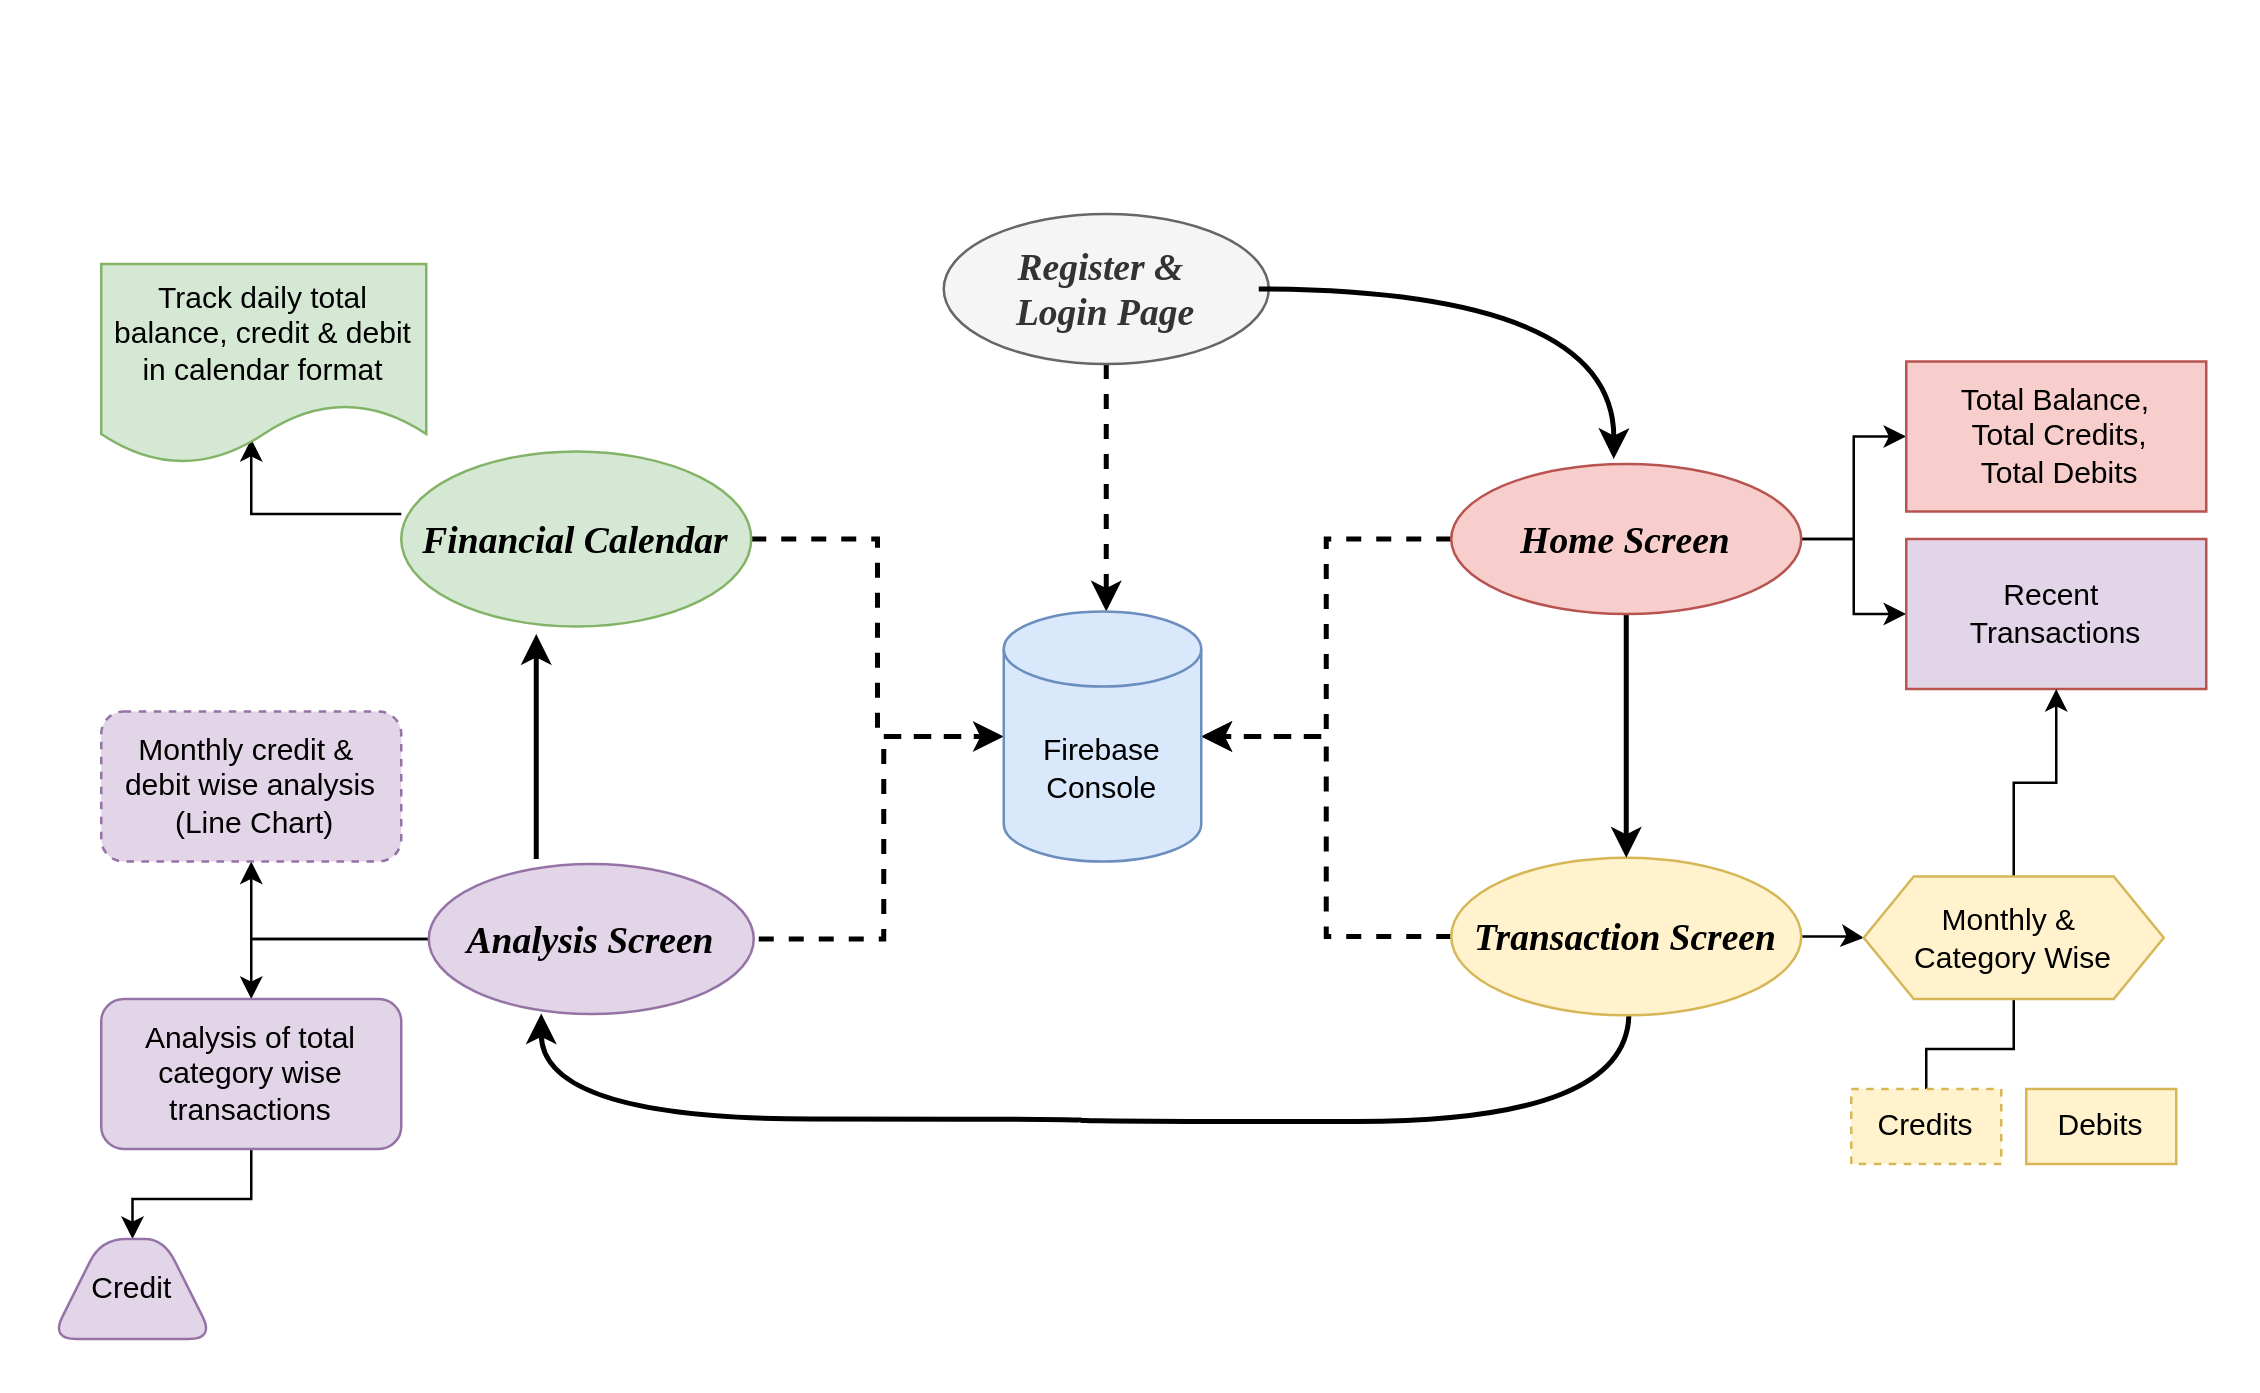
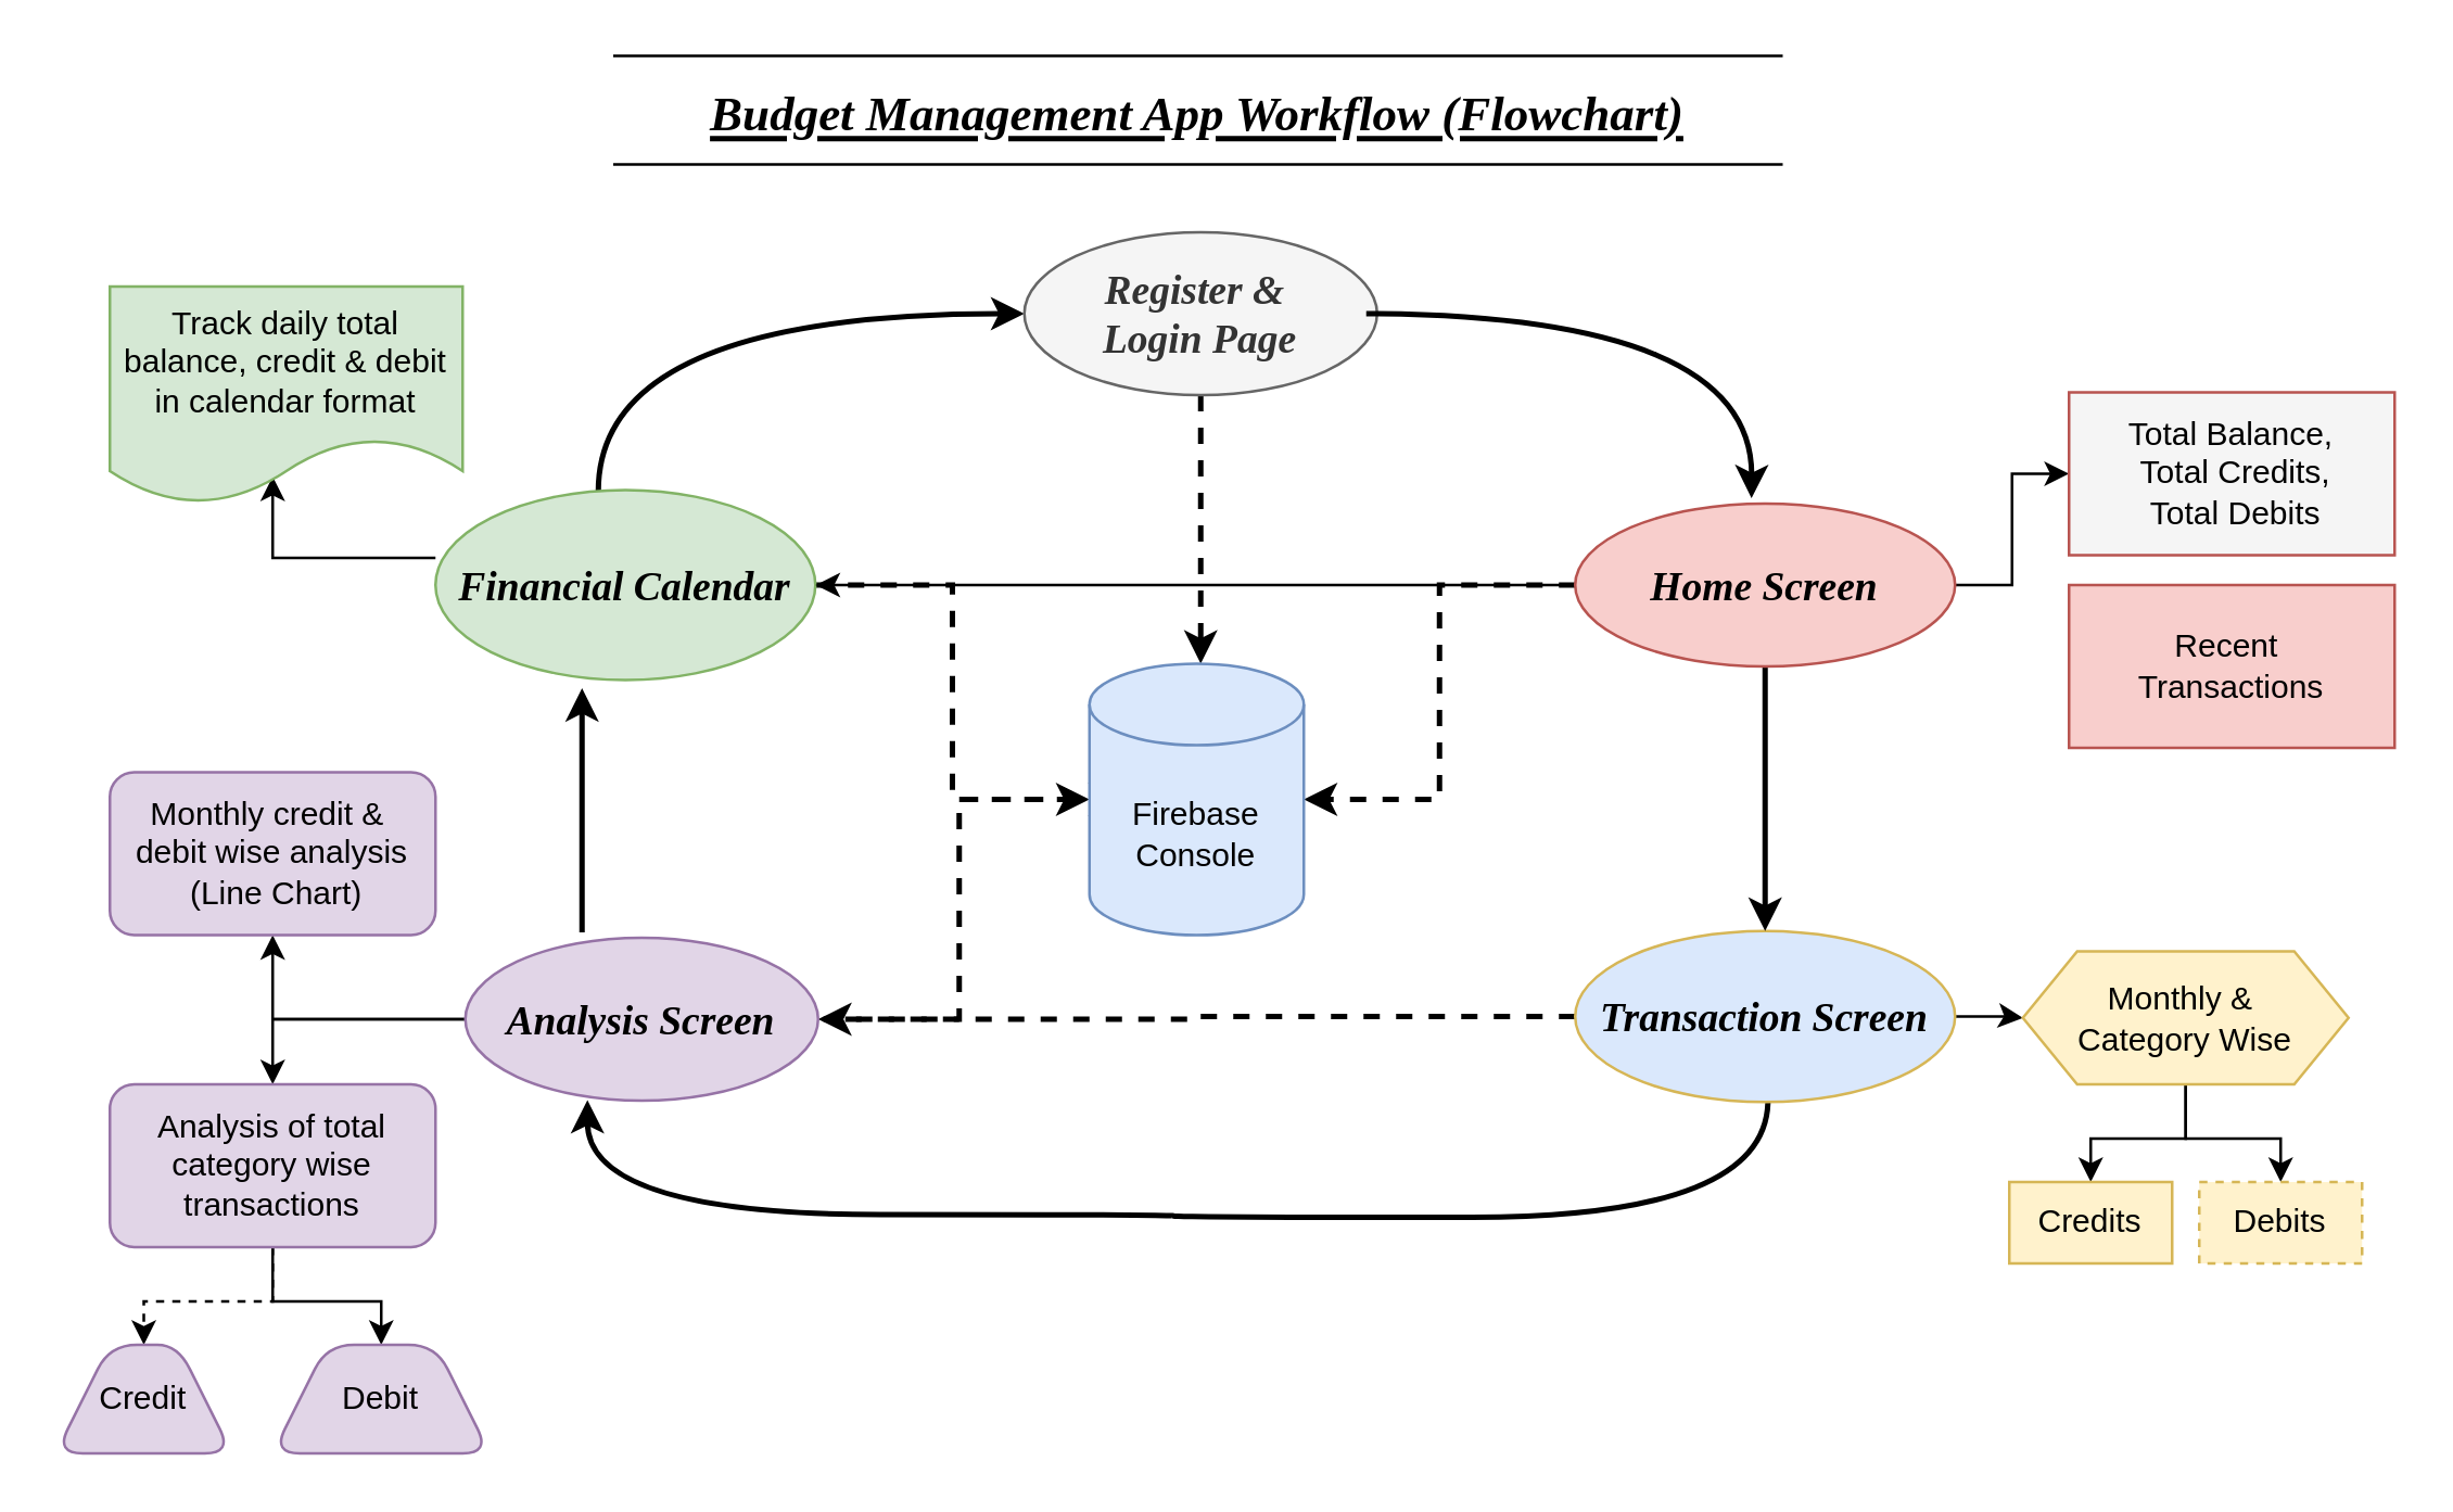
+ <mxCell id="38" value="&lt;h1&gt;&lt;b&gt;&lt;i&gt;&lt;u&gt;&lt;font face=&quot;Comic Sans MS&quot; style=&quot;font-size: 18px;&quot;&gt;Budget Management App Workflow (Flowchart)&lt;/font&gt;&lt;/u&gt;&lt;/i&gt;&lt;/b&gt;&lt;/h1&gt;" style="shape=partialRectangle;whiteSpace=wrap;html=1;left=0;right=0;fillColor=none;" parent="1" vertex="1"><mxGeometry x="226" y="20" width="430" height="40" as="geometry" /></mxCell>
+ <mxCell id="8" style="edgeStyle=orthogonalEdgeStyle;rounded=0;orthogonalLoop=1;jettySize=auto;html=1;entryX=0;entryY=0.5;entryDx=0;entryDy=0;curved=1;strokeWidth=2;" parent="1" source="10" target="22" edge="1"><mxGeometry relative="1" as="geometry"><Array as="points"><mxPoint x="220" y="115" /></Array></mxGeometry></mxCell>
- <mxCell id="24" value="Total Balance,&lt;div&gt;&amp;nbsp;Total Credits,&lt;/div&gt;&lt;div&gt;&amp;nbsp;Total Debits&lt;/div&gt;" style="whiteSpace=wrap;html=1;fillColor=#f8cecc;strokeColor=#b85450;" parent="1" vertex="1"><mxGeometry x="762" y="144" width="120" height="60" as="geometry" /></mxCell>
+ <mxCell id="24" value="Total Balance,&lt;div&gt;&amp;nbsp;Total Credits,&lt;/div&gt;&lt;div&gt;&amp;nbsp;Total Debits&lt;/div&gt;" style="whiteSpace=wrap;html=1;fillColor=#f5f5f5;strokeColor=#b85450;" parent="1" vertex="1"><mxGeometry x="762" y="144" width="120" height="60" as="geometry" /></mxCell>
- <mxCell id="16" style="edgeStyle=orthogonalEdgeStyle;rounded=0;orthogonalLoop=1;jettySize=auto;html=1;entryX=0;entryY=0.5;entryDx=0;entryDy=0;" parent="1" source="17" target="25" edge="1"><mxGeometry relative="1" as="geometry" /></mxCell>
+ <mxCell id="16" style="edgeStyle=orthogonalEdgeStyle;rounded=0;orthogonalLoop=1;jettySize=auto;html=1;" parent="1" source="17" target="10" edge="1"><mxGeometry relative="1" as="geometry" /></mxCell>
- <mxCell id="25" value="Recent&amp;nbsp;&lt;div&gt;Transactions&lt;/div&gt;" style="whiteSpace=wrap;html=1;fillColor=#e1d5e7;strokeColor=#b85450;" parent="1" vertex="1"><mxGeometry x="762" y="215" width="120" height="60" as="geometry" /></mxCell>
+ <mxCell id="25" value="Recent&amp;nbsp;&lt;div&gt;Transactions&lt;/div&gt;" style="whiteSpace=wrap;html=1;fillColor=#f8cecc;strokeColor=#b85450;" parent="1" vertex="1"><mxGeometry x="762" y="215" width="120" height="60" as="geometry" /></mxCell>
- <mxCell id="27" style="edgeStyle=orthogonalEdgeStyle;rounded=0;orthogonalLoop=1;jettySize=auto;html=1;" parent="1" source="28" target="25" edge="1"><mxGeometry relative="1" as="geometry" /></mxCell>
+ <mxCell id="27" style="edgeStyle=orthogonalEdgeStyle;rounded=0;orthogonalLoop=1;jettySize=auto;html=1;entryX=0.5;entryY=0;entryDx=0;entryDy=0;" parent="1" source="28" target="30" edge="1"><mxGeometry relative="1" as="geometry" /></mxCell>
- <mxCell id="31" value="Monthly credit &amp;amp;&amp;nbsp;&lt;div&gt;debit wise &lt;span style=&quot;background-color: initial;&quot;&gt;analysis&lt;/span&gt;&lt;div&gt;&lt;span style=&quot;background-color: initial;&quot;&gt;&amp;nbsp;(Line Chart)&lt;/span&gt;&lt;/div&gt;&lt;/div&gt;" style="rounded=1;whiteSpace=wrap;html=1;fillColor=#e1d5e7;strokeColor=#9673a6;dashed=1;" parent="1" vertex="1"><mxGeometry x="40" y="284" width="120" height="60" as="geometry" /></mxCell>
+ <mxCell id="31" value="Monthly credit &amp;amp;&amp;nbsp;&lt;div&gt;debit wise &lt;span style=&quot;background-color: initial;&quot;&gt;analysis&lt;/span&gt;&lt;div&gt;&lt;span style=&quot;background-color: initial;&quot;&gt;&amp;nbsp;(Line Chart)&lt;/span&gt;&lt;/div&gt;&lt;/div&gt;" style="rounded=1;whiteSpace=wrap;html=1;fillColor=#e1d5e7;strokeColor=#9673a6;" parent="1" vertex="1"><mxGeometry x="40" y="284" width="120" height="60" as="geometry" /></mxCell>
- <mxCell id="5" style="edgeStyle=orthogonalEdgeStyle;rounded=0;orthogonalLoop=1;jettySize=auto;html=1;dashed=1;exitX=0;exitY=0.5;exitDx=0;exitDy=0;strokeWidth=2;" parent="1" source="13" target="7" edge="1"><mxGeometry relative="1" as="geometry" /></mxCell>
+ <mxCell id="5" style="edgeStyle=orthogonalEdgeStyle;rounded=0;orthogonalLoop=1;jettySize=auto;html=1;dashed=1;exitX=0;exitY=0.5;exitDx=0;exitDy=0;strokeWidth=2;" parent="1" source="13" target="21" edge="1"><mxGeometry relative="1" as="geometry" /></mxCell>
- <mxCell id="13" value="&lt;b&gt;&lt;i&gt;&lt;font face=&quot;Times New Roman&quot; style=&quot;font-size: 15px;&quot;&gt;Transaction Screen&lt;/font&gt;&lt;/i&gt;&lt;/b&gt;" style="ellipse;whiteSpace=wrap;html=1;fillColor=#fff2cc;strokeColor=#d6b656;" parent="1" vertex="1"><mxGeometry x="580" y="342.5" width="140" height="63" as="geometry" /></mxCell>
+ <mxCell id="13" value="&lt;b&gt;&lt;i&gt;&lt;font face=&quot;Times New Roman&quot; style=&quot;font-size: 15px;&quot;&gt;Transaction Screen&lt;/font&gt;&lt;/i&gt;&lt;/b&gt;" style="ellipse;whiteSpace=wrap;html=1;fillColor=#dae8fc;strokeColor=#d6b656;" parent="1" vertex="1"><mxGeometry x="580" y="342.5" width="140" height="63" as="geometry" /></mxCell>
- <mxCell id="26" value="" style="edgeStyle=orthogonalEdgeStyle;rounded=0;orthogonalLoop=1;jettySize=auto;html=1;endArrow=none;" parent="1" source="28" target="29" edge="1"><mxGeometry relative="1" as="geometry" /></mxCell>
+ <mxCell id="26" value="" style="edgeStyle=orthogonalEdgeStyle;rounded=0;orthogonalLoop=1;jettySize=auto;html=1;" parent="1" source="28" target="29" edge="1"><mxGeometry relative="1" as="geometry" /></mxCell>
- <mxCell id="29" value="Credits" style="whiteSpace=wrap;html=1;fillColor=#fff2cc;strokeColor=#d6b656;dashed=1;" parent="1" vertex="1"><mxGeometry x="740" y="435" width="60" height="30" as="geometry" /></mxCell>
+ <mxCell id="29" value="Credits" style="whiteSpace=wrap;html=1;fillColor=#fff2cc;strokeColor=#d6b656;" parent="1" vertex="1"><mxGeometry x="740" y="435" width="60" height="30" as="geometry" /></mxCell>
- <mxCell id="30" value="Debits" style="whiteSpace=wrap;html=1;fillColor=#fff2cc;strokeColor=#d6b656;" parent="1" vertex="1"><mxGeometry x="810" y="435" width="60" height="30" as="geometry" /></mxCell>
+ <mxCell id="30" value="Debits" style="whiteSpace=wrap;html=1;fillColor=#fff2cc;strokeColor=#d6b656;dashed=1;" parent="1" vertex="1"><mxGeometry x="810" y="435" width="60" height="30" as="geometry" /></mxCell>
- <mxCell id="32" value="" style="edgeStyle=orthogonalEdgeStyle;rounded=0;orthogonalLoop=1;jettySize=auto;html=1;" parent="1" source="34" target="35" edge="1"><mxGeometry relative="1" as="geometry" /></mxCell>
+ <mxCell id="32" value="" style="edgeStyle=orthogonalEdgeStyle;rounded=0;orthogonalLoop=1;jettySize=auto;html=1;dashed=1;" parent="1" source="34" target="35" edge="1"><mxGeometry relative="1" as="geometry" /></mxCell>
+ <mxCell id="33" style="edgeStyle=orthogonalEdgeStyle;rounded=0;orthogonalLoop=1;jettySize=auto;html=1;entryX=0.5;entryY=0;entryDx=0;entryDy=0;" parent="1" source="34" target="36" edge="1"><mxGeometry relative="1" as="geometry" /></mxCell>
+ <mxCell id="36" value="Debit" style="shape=trapezoid;perimeter=trapezoidPerimeter;whiteSpace=wrap;html=1;fixedSize=1;fillColor=#e1d5e7;strokeColor=#9673a6;rounded=1;" parent="1" vertex="1"><mxGeometry x="100" y="495" width="80" height="40" as="geometry" /></mxCell>
